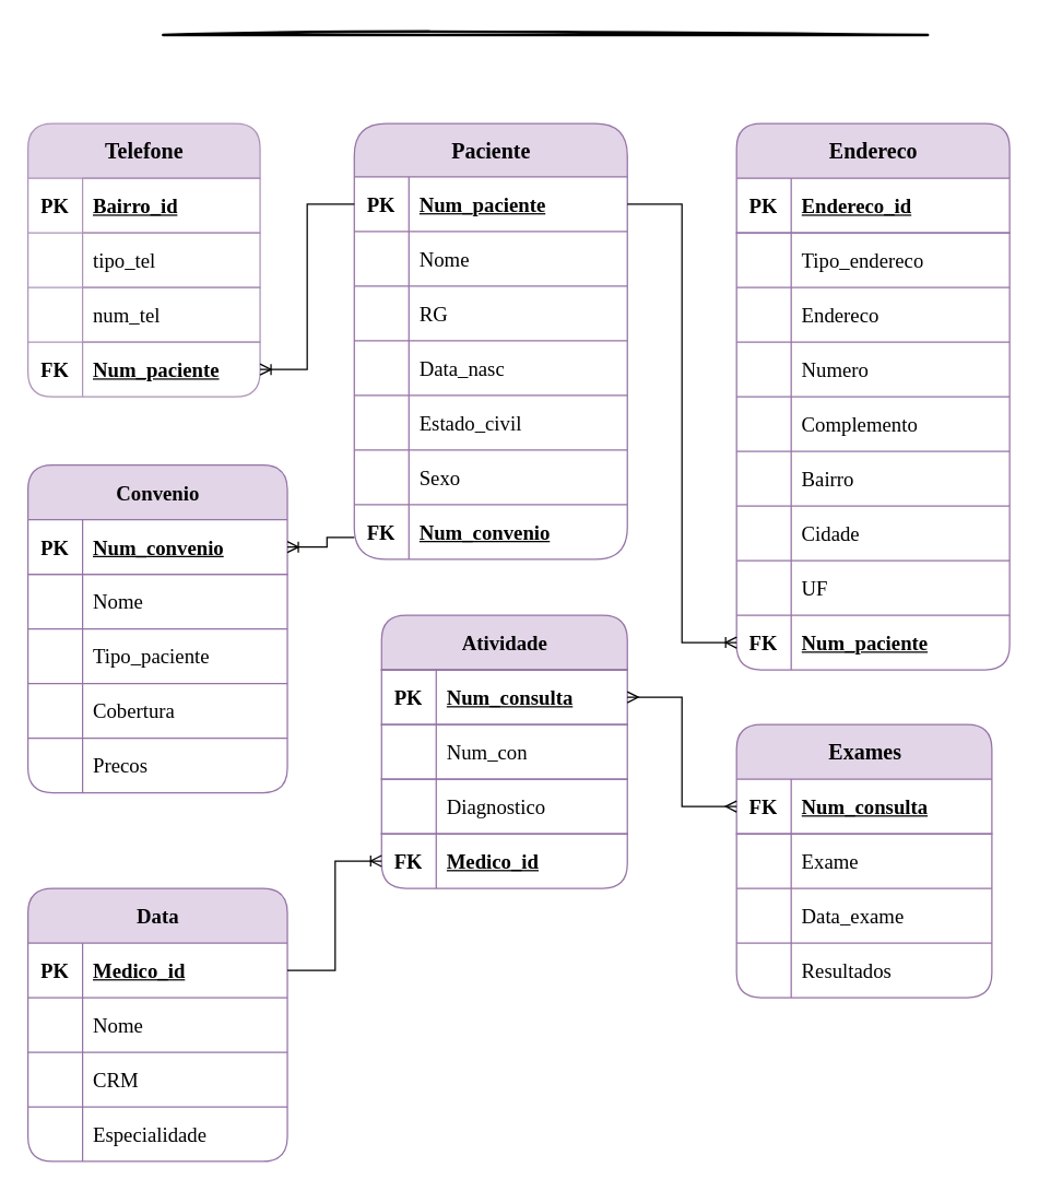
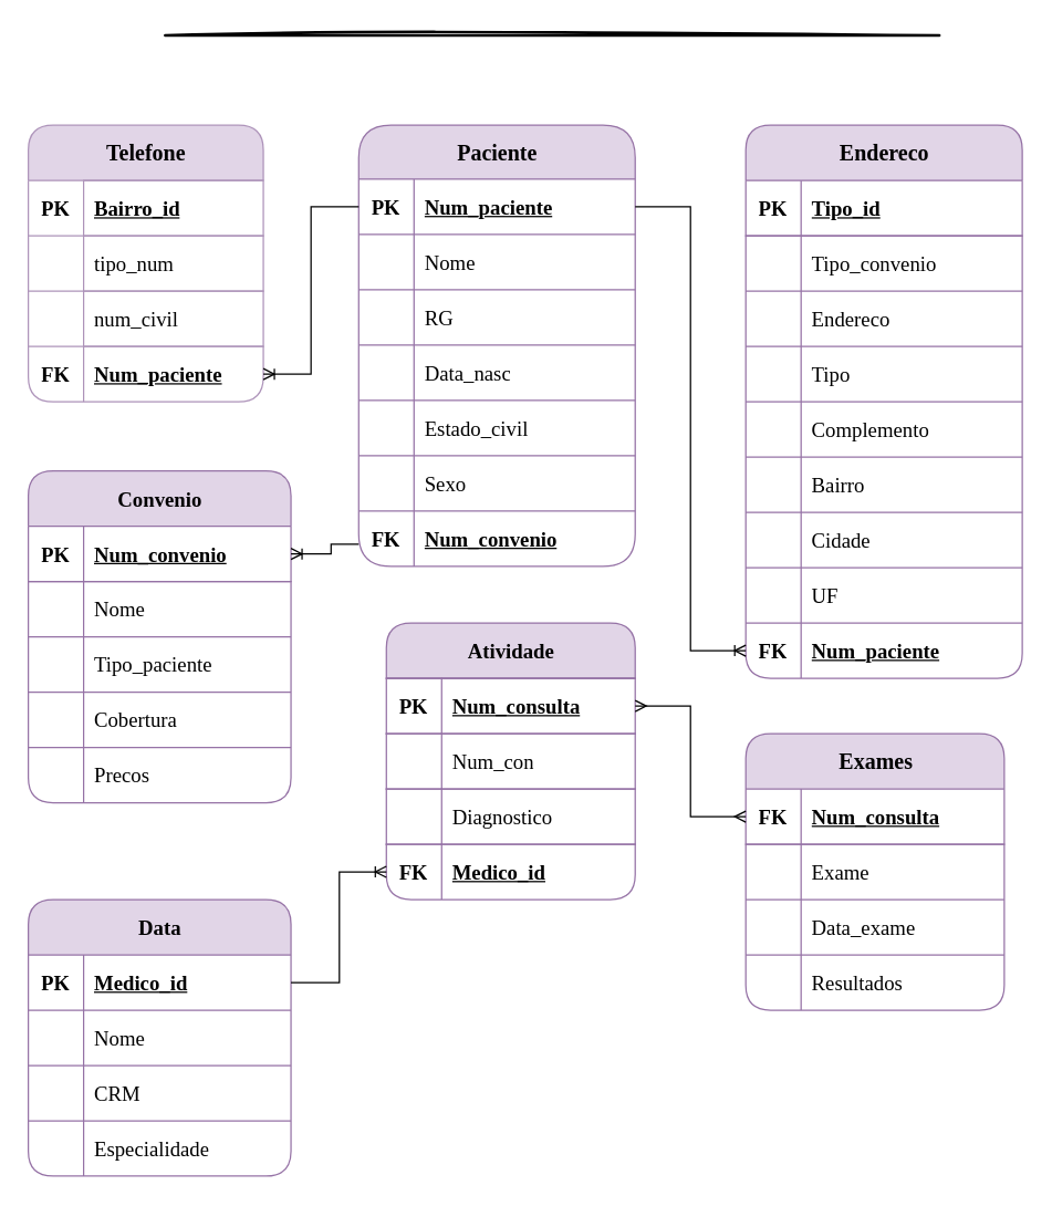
- <mxCell id="57" value="Endereco_id" style="shape=partialRectangle;connectable=0;fillColor=none;top=0;left=0;bottom=0;right=0;align=left;spacingLeft=6;fontStyle=5;overflow=hidden;whiteSpace=wrap;html=1;fontSize=15;fontFamily=Poppins;fontSource=https%3A%2F%2Ffonts.googleapis.com%2Fcss%3Ffamily%3DPoppins;resizeWidth=1;resizeHeight=1;strokeColor=#9673a6;" parent="55" vertex="1"><mxGeometry x="40" width="160" height="40" as="geometry"><mxRectangle width="160" height="40" as="alternateBounds" /></mxGeometry></mxCell>
+ <mxCell id="57" value="Tipo_id" style="shape=partialRectangle;connectable=0;fillColor=none;top=0;left=0;bottom=0;right=0;align=left;spacingLeft=6;fontStyle=5;overflow=hidden;whiteSpace=wrap;html=1;fontSize=15;fontFamily=Poppins;fontSource=https%3A%2F%2Ffonts.googleapis.com%2Fcss%3Ffamily%3DPoppins;resizeWidth=1;resizeHeight=1;strokeColor=#9673a6;" parent="55" vertex="1"><mxGeometry x="40" width="160" height="40" as="geometry"><mxRectangle width="160" height="40" as="alternateBounds" /></mxGeometry></mxCell>
- <mxCell id="47" value="tipo_tel" style="shape=partialRectangle;connectable=0;fillColor=none;top=1;left=0;bottom=0;right=0;align=left;spacingLeft=6;overflow=hidden;whiteSpace=wrap;html=1;fontSize=15;fontFamily=Poppins;fontSource=https%3A%2F%2Ffonts.googleapis.com%2Fcss%3Ffamily%3DPoppins;comic=0;enumerate=0;treeMoving=0;resizeWidth=1;resizeHeight=1;strokeColor=#ae94ba;swimlaneLine=1;" parent="45" vertex="1"><mxGeometry x="40" width="130" height="40" as="geometry"><mxRectangle width="130" height="40" as="alternateBounds" /></mxGeometry></mxCell>
+ <mxCell id="47" value="tipo_num" style="shape=partialRectangle;connectable=0;fillColor=none;top=1;left=0;bottom=0;right=0;align=left;spacingLeft=6;overflow=hidden;whiteSpace=wrap;html=1;fontSize=15;fontFamily=Poppins;fontSource=https%3A%2F%2Ffonts.googleapis.com%2Fcss%3Ffamily%3DPoppins;comic=0;enumerate=0;treeMoving=0;resizeWidth=1;resizeHeight=1;strokeColor=#ae94ba;swimlaneLine=1;" parent="45" vertex="1"><mxGeometry x="40" width="130" height="40" as="geometry"><mxRectangle width="130" height="40" as="alternateBounds" /></mxGeometry></mxCell>
- <mxCell id="60" value="Tipo_endereco" style="shape=partialRectangle;connectable=0;fillColor=none;top=0;left=0;bottom=0;right=0;align=left;spacingLeft=6;overflow=hidden;whiteSpace=wrap;html=1;fontSize=15;fontFamily=Poppins;fontSource=https%3A%2F%2Ffonts.googleapis.com%2Fcss%3Ffamily%3DPoppins;resizeWidth=1;resizeHeight=1;strokeColor=#9673a6;" parent="58" vertex="1"><mxGeometry x="40" width="160" height="40" as="geometry"><mxRectangle width="160" height="40" as="alternateBounds" /></mxGeometry></mxCell>
+ <mxCell id="60" value="Tipo_convenio" style="shape=partialRectangle;connectable=0;fillColor=none;top=0;left=0;bottom=0;right=0;align=left;spacingLeft=6;overflow=hidden;whiteSpace=wrap;html=1;fontSize=15;fontFamily=Poppins;fontSource=https%3A%2F%2Ffonts.googleapis.com%2Fcss%3Ffamily%3DPoppins;resizeWidth=1;resizeHeight=1;strokeColor=#9673a6;" parent="58" vertex="1"><mxGeometry x="40" width="160" height="40" as="geometry"><mxRectangle width="160" height="40" as="alternateBounds" /></mxGeometry></mxCell>
- <mxCell id="50" value="num_tel" style="shape=partialRectangle;connectable=0;fillColor=none;top=1;left=0;bottom=0;right=0;align=left;spacingLeft=6;overflow=hidden;whiteSpace=wrap;html=1;fontSize=15;fontFamily=Poppins;fontSource=https%3A%2F%2Ffonts.googleapis.com%2Fcss%3Ffamily%3DPoppins;comic=0;enumerate=0;treeMoving=0;resizeWidth=1;resizeHeight=1;strokeColor=#ae94ba;swimlaneLine=1;" parent="48" vertex="1"><mxGeometry x="40" width="130" height="40" as="geometry"><mxRectangle width="130" height="40" as="alternateBounds" /></mxGeometry></mxCell>
+ <mxCell id="50" value="num_civil" style="shape=partialRectangle;connectable=0;fillColor=none;top=1;left=0;bottom=0;right=0;align=left;spacingLeft=6;overflow=hidden;whiteSpace=wrap;html=1;fontSize=15;fontFamily=Poppins;fontSource=https%3A%2F%2Ffonts.googleapis.com%2Fcss%3Ffamily%3DPoppins;comic=0;enumerate=0;treeMoving=0;resizeWidth=1;resizeHeight=1;strokeColor=#ae94ba;swimlaneLine=1;" parent="48" vertex="1"><mxGeometry x="40" width="130" height="40" as="geometry"><mxRectangle width="130" height="40" as="alternateBounds" /></mxGeometry></mxCell>
- <mxCell id="66" value="Numero" style="shape=partialRectangle;connectable=0;fillColor=none;top=0;left=0;bottom=0;right=0;align=left;spacingLeft=6;overflow=hidden;whiteSpace=wrap;html=1;fontSize=15;fontFamily=Poppins;fontSource=https%3A%2F%2Ffonts.googleapis.com%2Fcss%3Ffamily%3DPoppins;resizeWidth=1;resizeHeight=1;strokeColor=#9673a6;" parent="64" vertex="1"><mxGeometry x="40" width="160" height="40" as="geometry"><mxRectangle width="160" height="40" as="alternateBounds" /></mxGeometry></mxCell>
+ <mxCell id="66" value="Tipo" style="shape=partialRectangle;connectable=0;fillColor=none;top=0;left=0;bottom=0;right=0;align=left;spacingLeft=6;overflow=hidden;whiteSpace=wrap;html=1;fontSize=15;fontFamily=Poppins;fontSource=https%3A%2F%2Ffonts.googleapis.com%2Fcss%3Ffamily%3DPoppins;resizeWidth=1;resizeHeight=1;strokeColor=#9673a6;" parent="64" vertex="1"><mxGeometry x="40" width="160" height="40" as="geometry"><mxRectangle width="160" height="40" as="alternateBounds" /></mxGeometry></mxCell>
